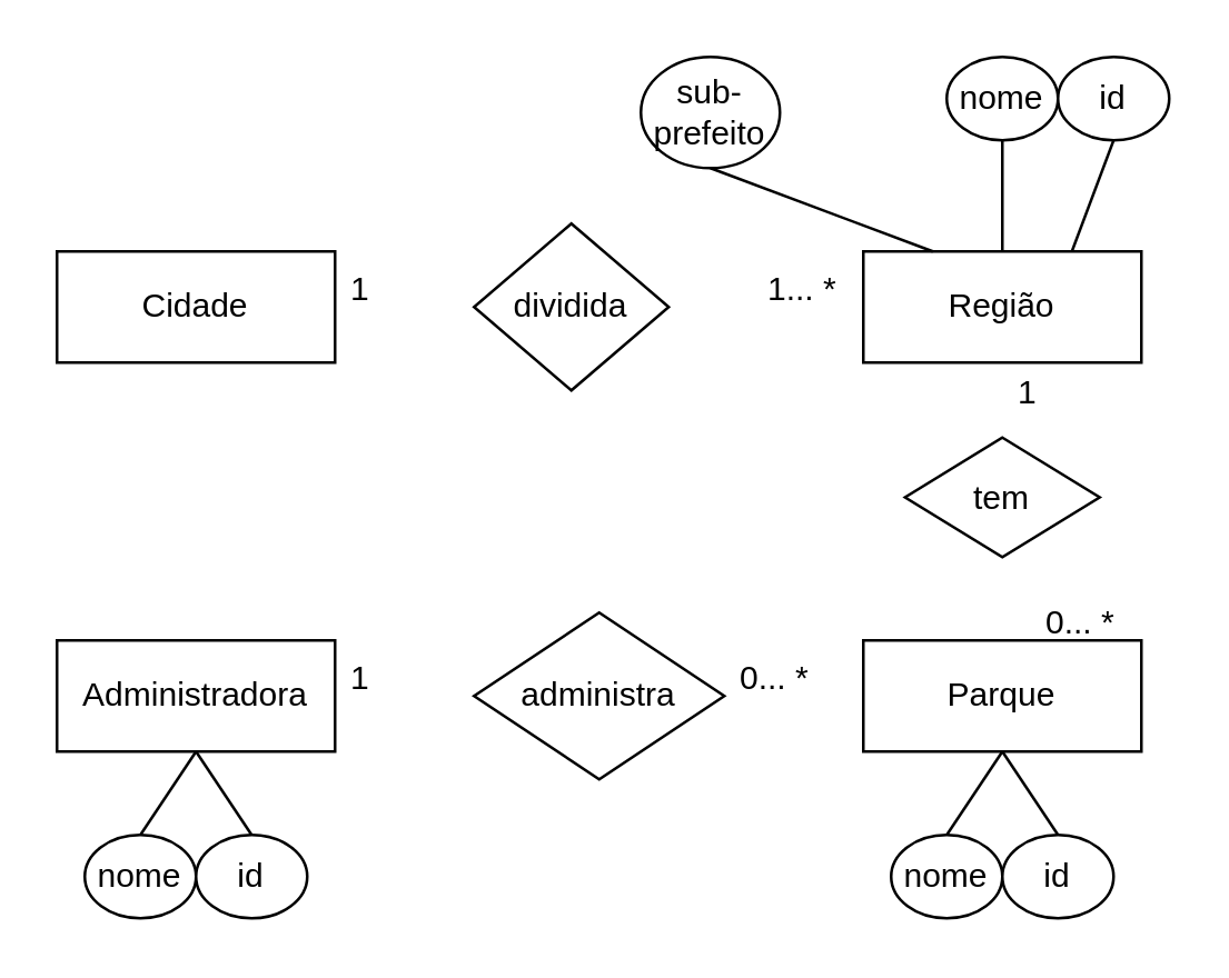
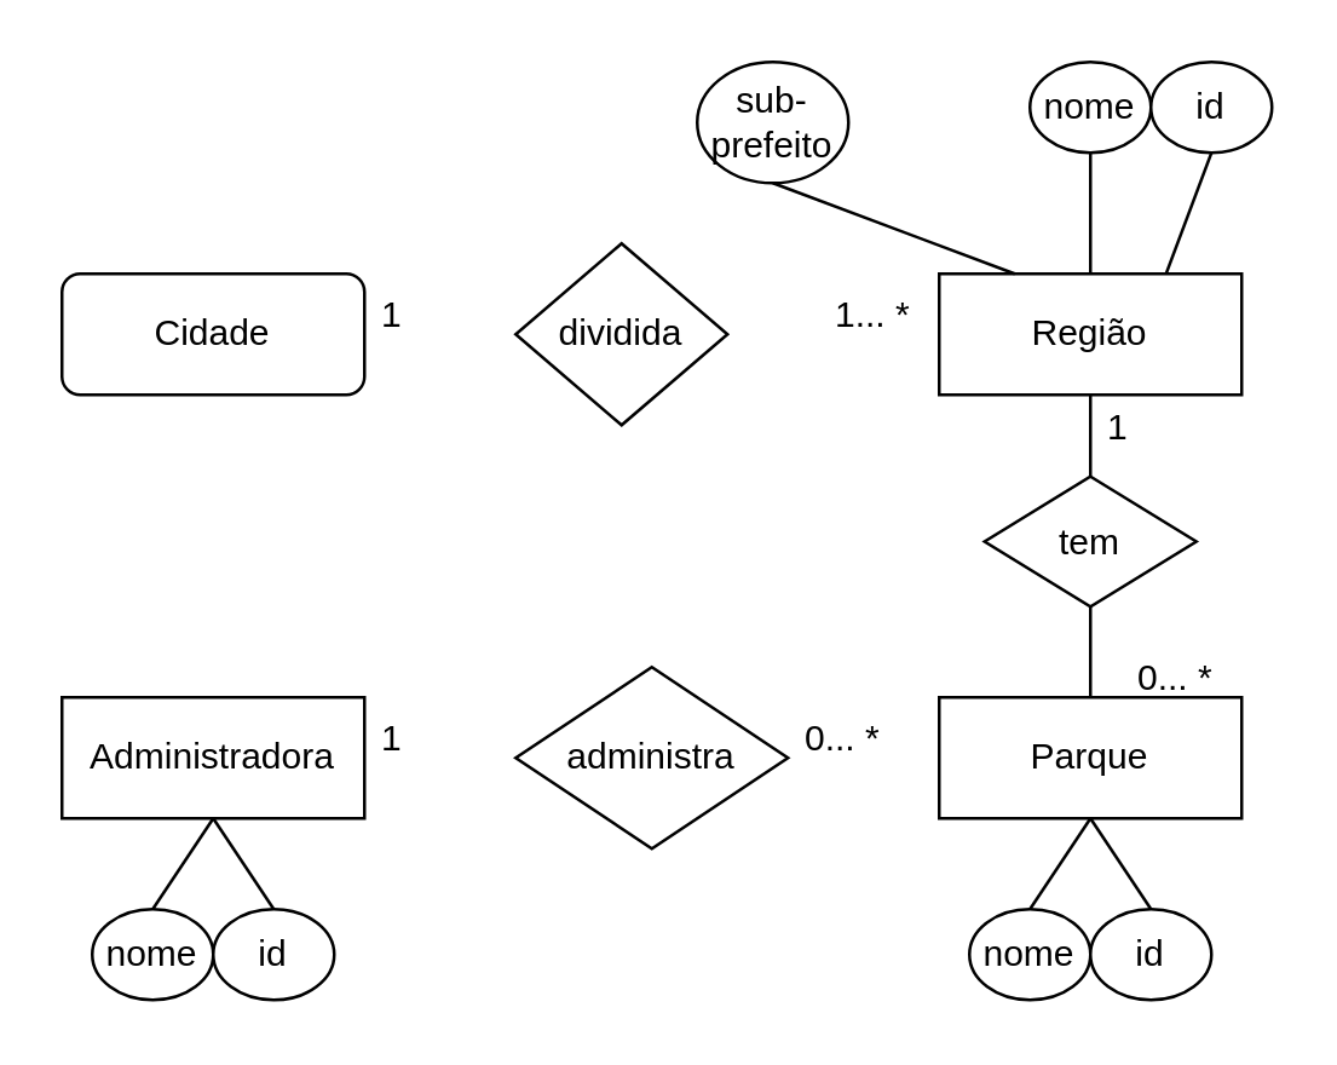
- <mxCell id="2" value="Cidade" style="whiteSpace=wrap;html=1;align=center;" vertex="1" parent="1"><mxGeometry x="20" y="90" width="100" height="40" as="geometry" /></mxCell>
+ <mxCell id="2" value="Cidade" style="whiteSpace=wrap;html=1;align=center;rounded=1;" vertex="1" parent="1"><mxGeometry x="20" y="90" width="100" height="40" as="geometry" /></mxCell>
+ <mxCell id="14" value="" style="endArrow=none;html=1;rounded=0;entryX=0.5;entryY=1;entryDx=0;entryDy=0;" edge="1" parent="1" source="13" target="3"><mxGeometry relative="1" as="geometry"><mxPoint x="80" y="280" as="sourcePoint" /><mxPoint x="240" y="280" as="targetPoint" /></mxGeometry></mxCell>
